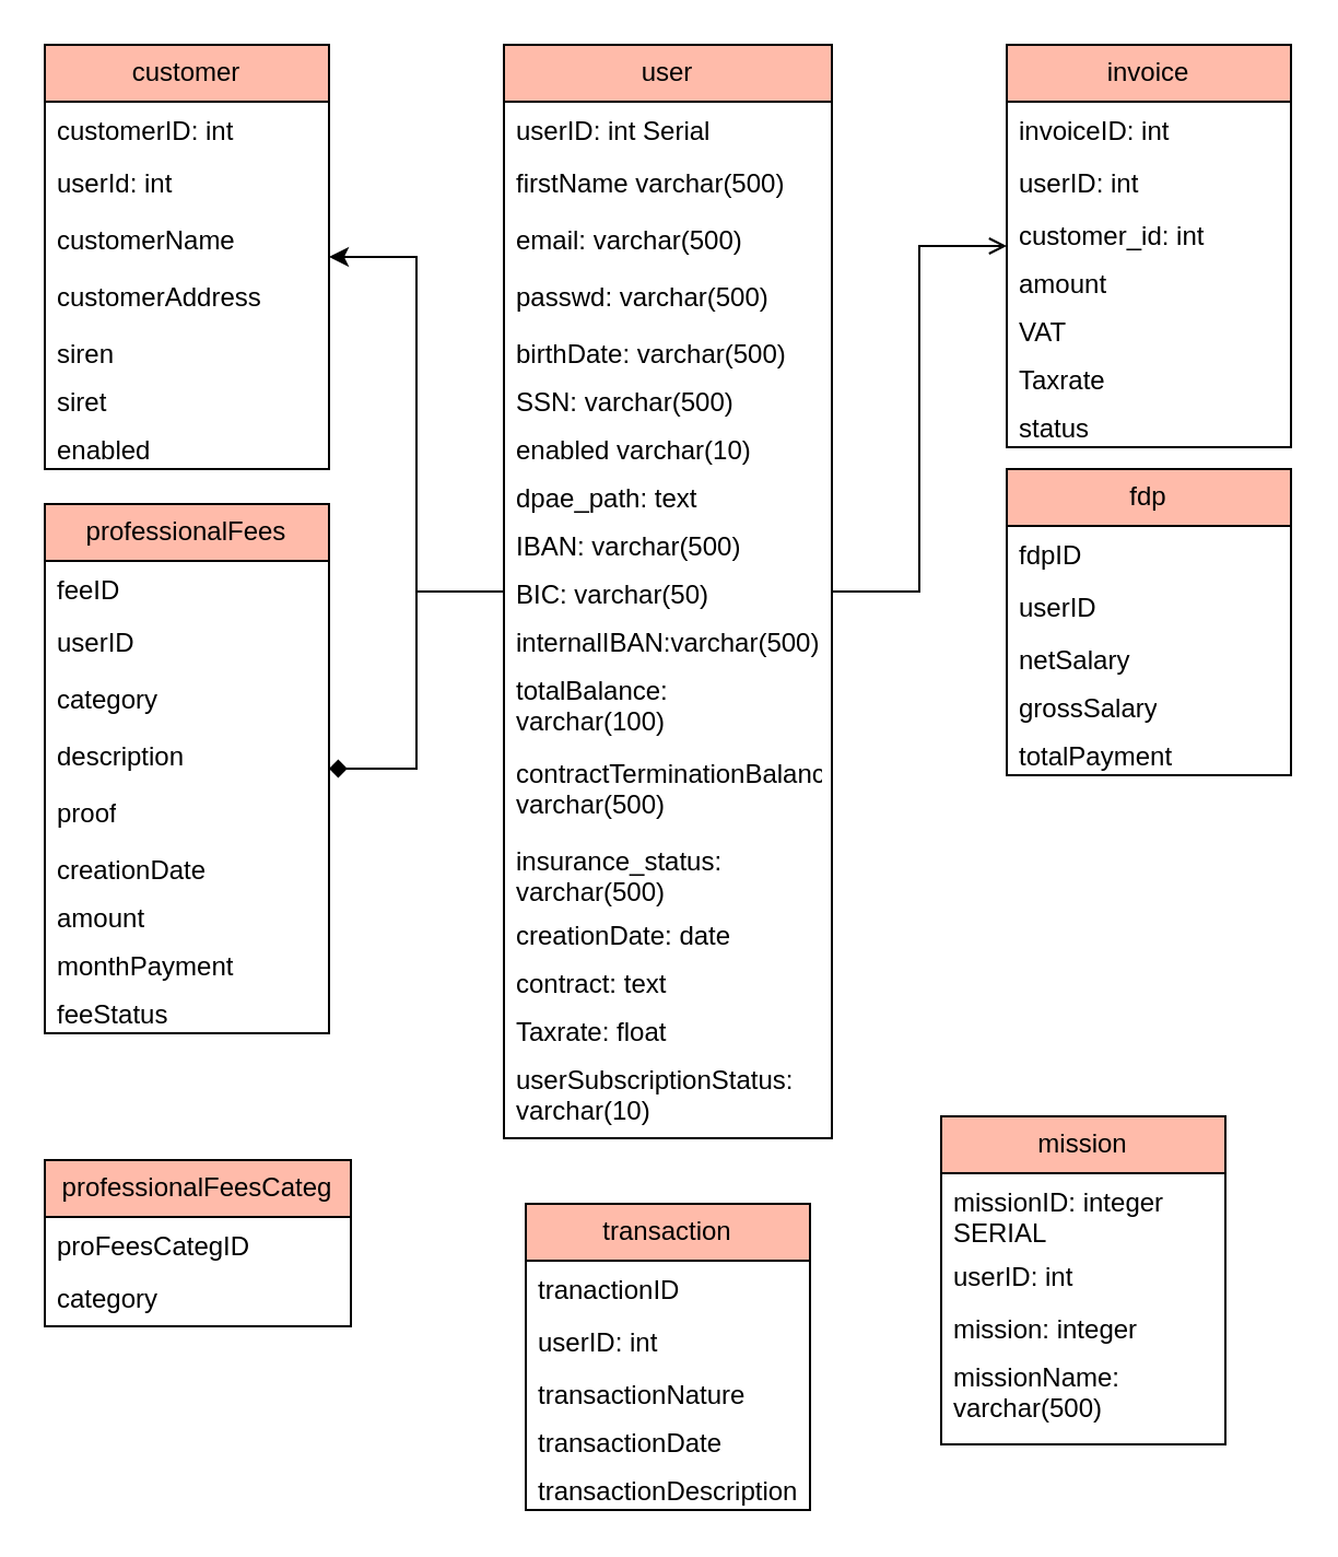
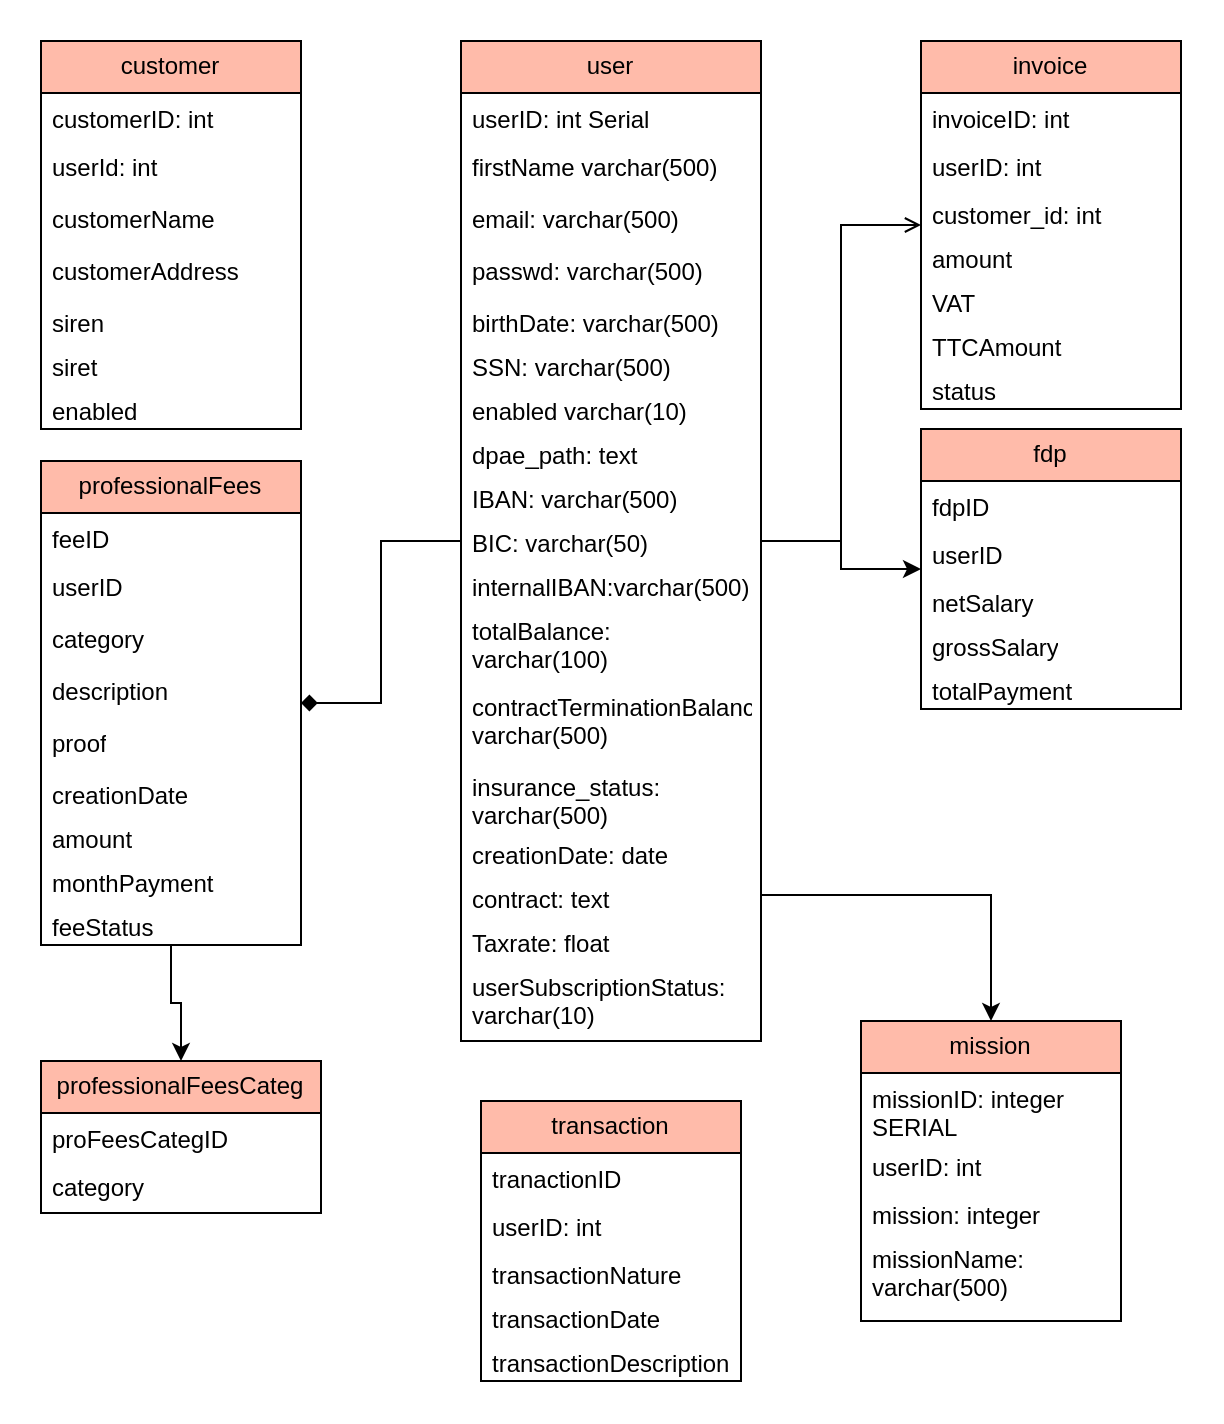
- <mxCell id="31" value="Taxrate" style="text;strokeColor=none;fillColor=none;align=left;verticalAlign=top;spacingLeft=4;spacingRight=4;overflow=hidden;rotatable=0;points=[[0,0.5],[1,0.5]];portConstraint=eastwest;whiteSpace=wrap;html=1;" parent="25" vertex="1"><mxGeometry y="140" width="130" height="22" as="geometry" /></mxCell>
+ <mxCell id="31" value="TTCAmount" style="text;strokeColor=none;fillColor=none;align=left;verticalAlign=top;spacingLeft=4;spacingRight=4;overflow=hidden;rotatable=0;points=[[0,0.5],[1,0.5]];portConstraint=eastwest;whiteSpace=wrap;html=1;" parent="25" vertex="1"><mxGeometry y="140" width="130" height="22" as="geometry" /></mxCell>
- <mxCell id="5" value="" style="edgeStyle=orthogonalEdgeStyle;rounded=0;orthogonalLoop=1;jettySize=auto;html=1;" parent="1" source="6" target="50" edge="1"><mxGeometry relative="1" as="geometry" /></mxCell>
+ <mxCell id="3" value="" style="edgeStyle=orthogonalEdgeStyle;rounded=0;orthogonalLoop=1;jettySize=auto;html=1;" parent="1" source="6" target="33" edge="1"><mxGeometry relative="1" as="geometry" /></mxCell>
+ <mxCell id="72" style="edgeStyle=orthogonalEdgeStyle;rounded=0;orthogonalLoop=1;jettySize=auto;html=1;entryX=0.5;entryY=0;entryDx=0;entryDy=0;" edge="1" parent="1" source="22" target="67"><mxGeometry relative="1" as="geometry" /></mxCell>
+ <mxCell id="39" value="" style="edgeStyle=orthogonalEdgeStyle;rounded=0;orthogonalLoop=1;jettySize=auto;html=1;" parent="1" source="40" target="64" edge="1"><mxGeometry relative="1" as="geometry" /></mxCell>
